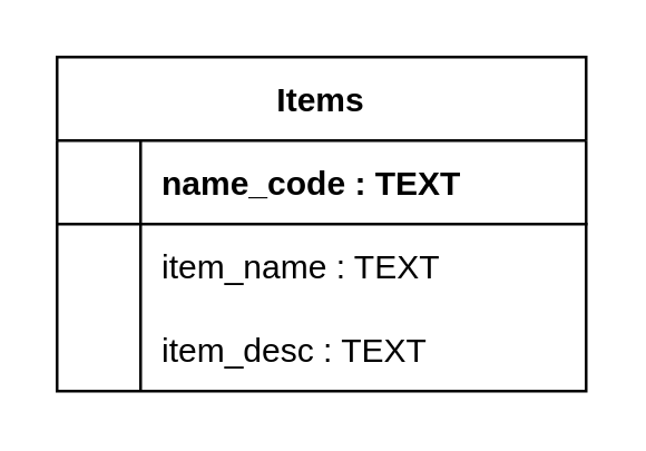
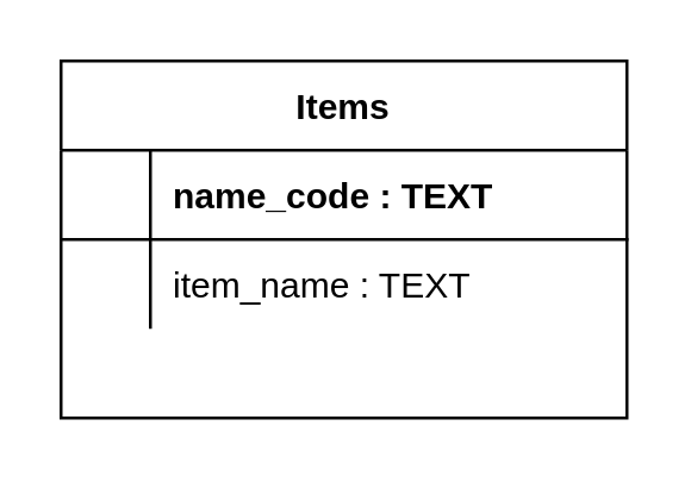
- <mxCell id="10" value="item_desc : TEXT" style="shape=partialRectangle;connectable=0;fillColor=none;top=0;left=0;bottom=0;right=0;align=left;spacingLeft=6;overflow=hidden;" vertex="1" parent="8"><mxGeometry x="30" width="160" height="30" as="geometry" /></mxCell>
